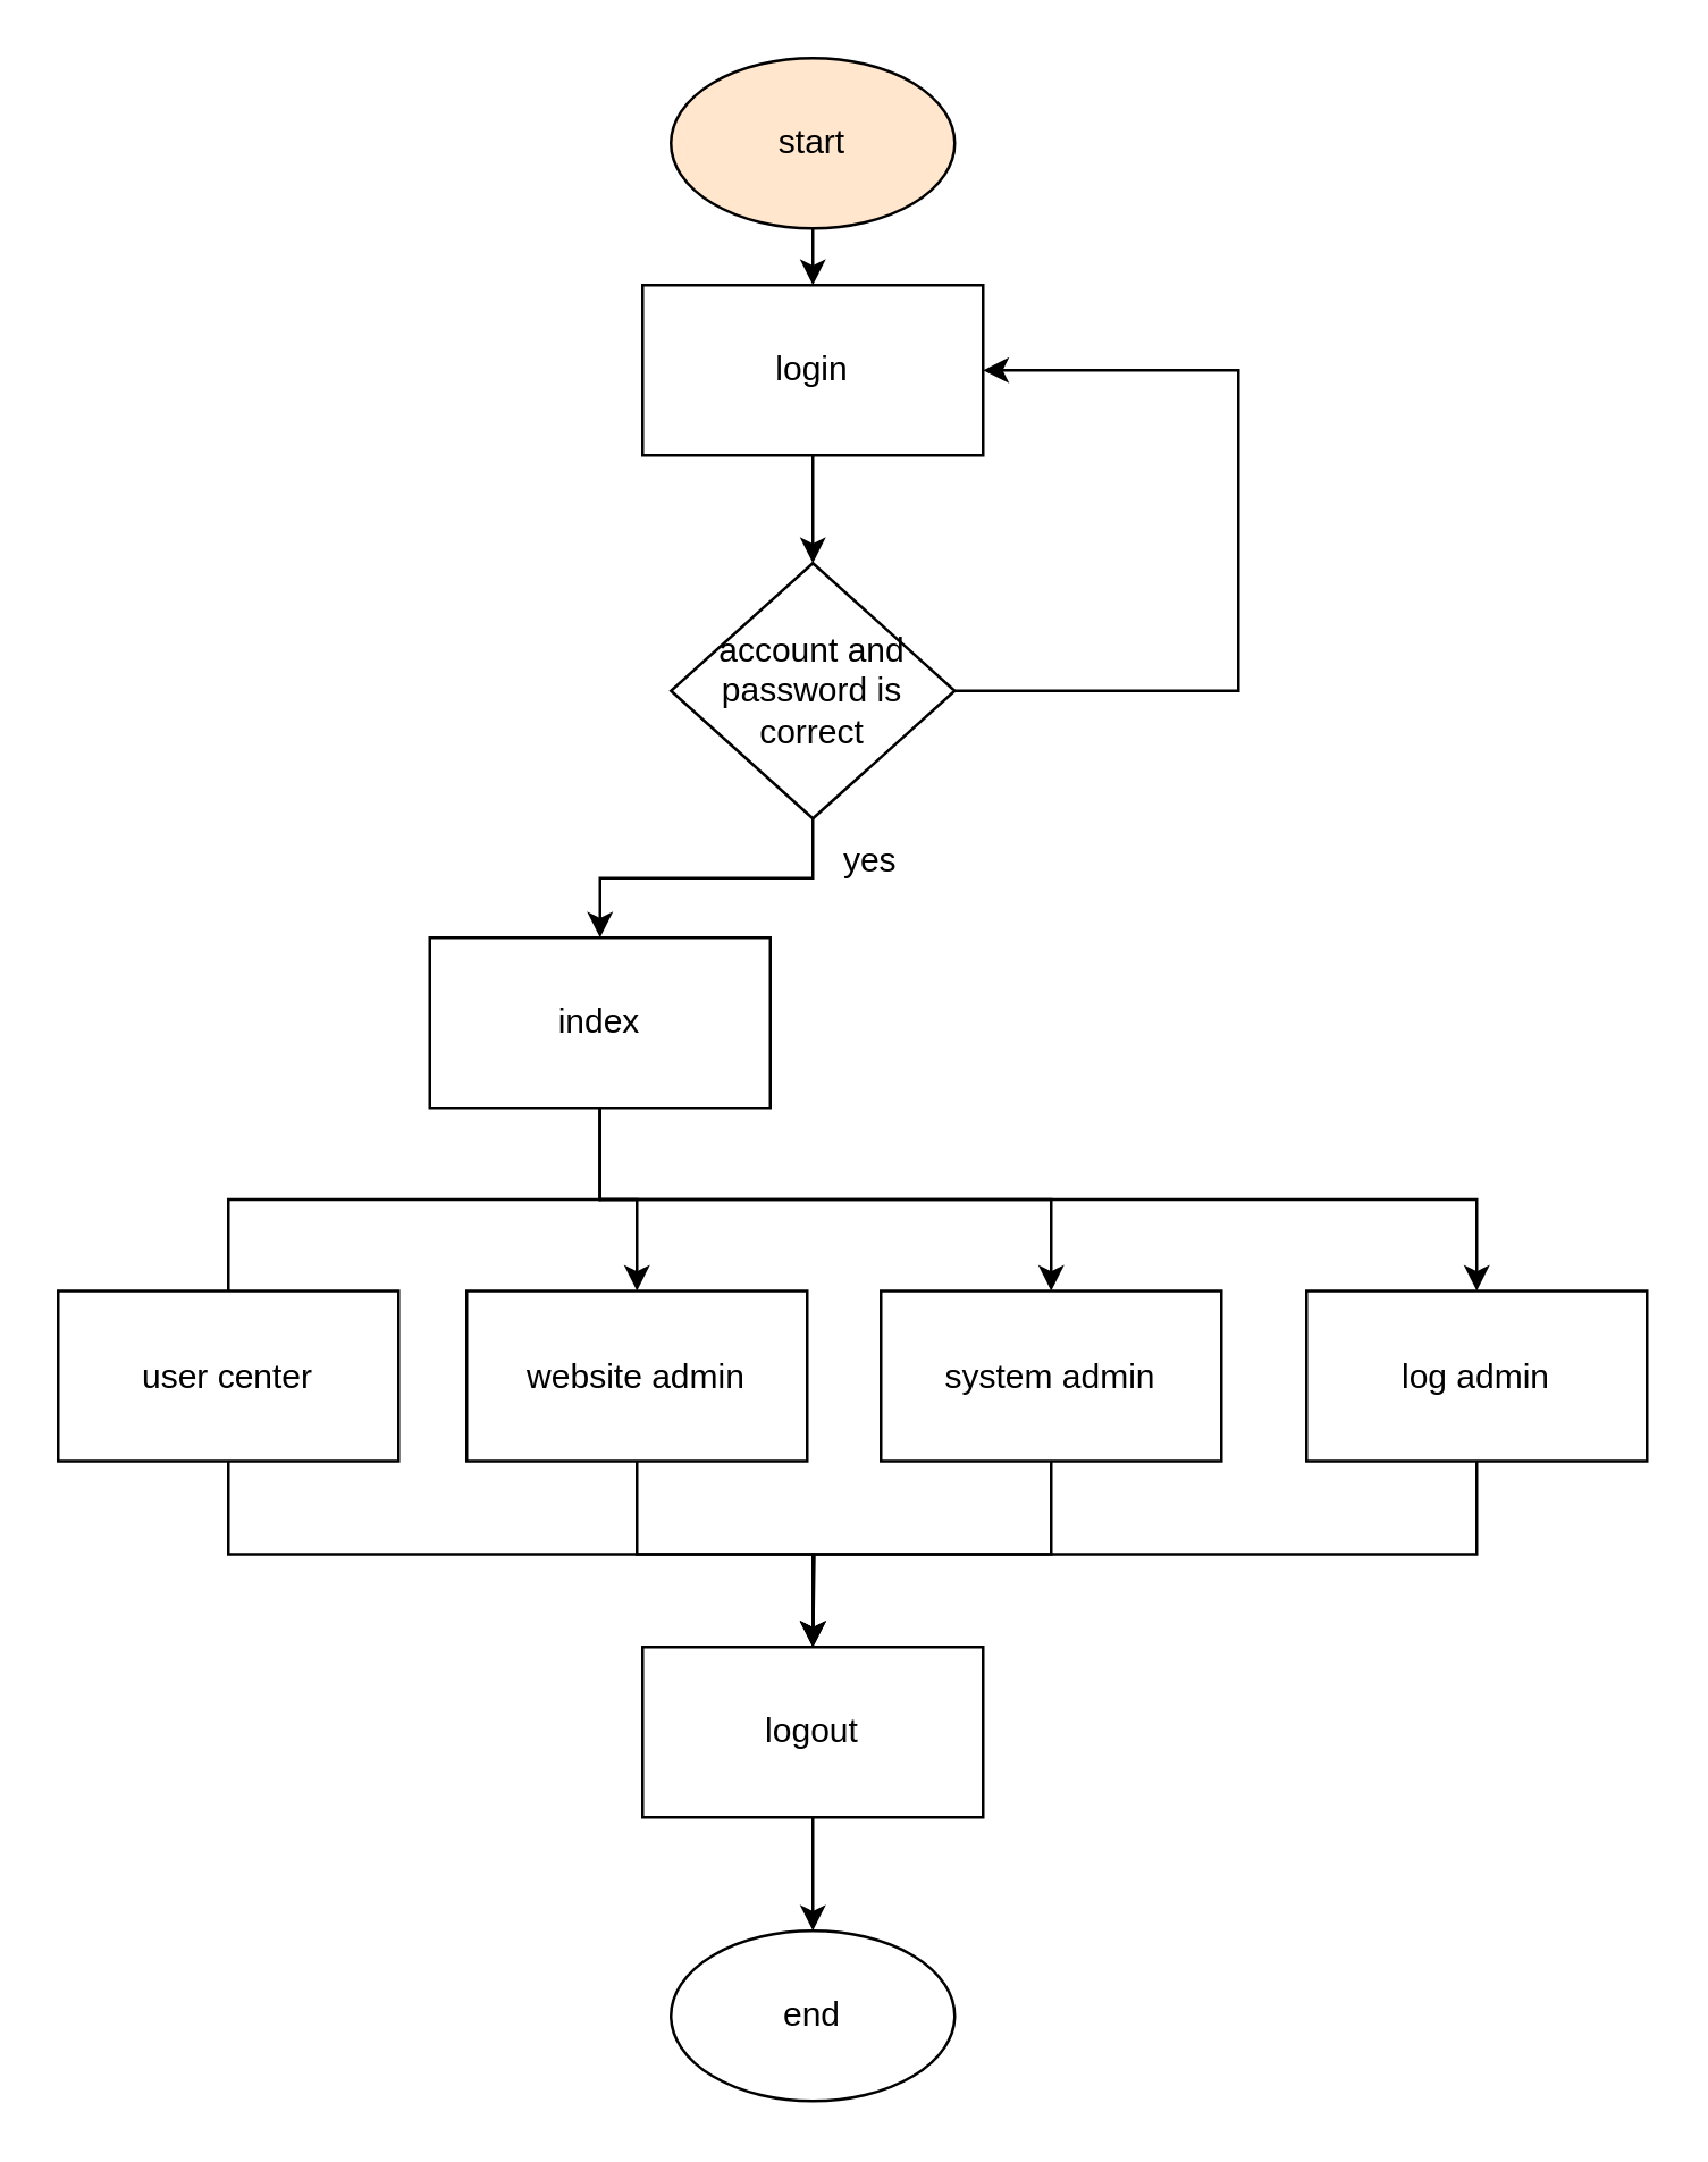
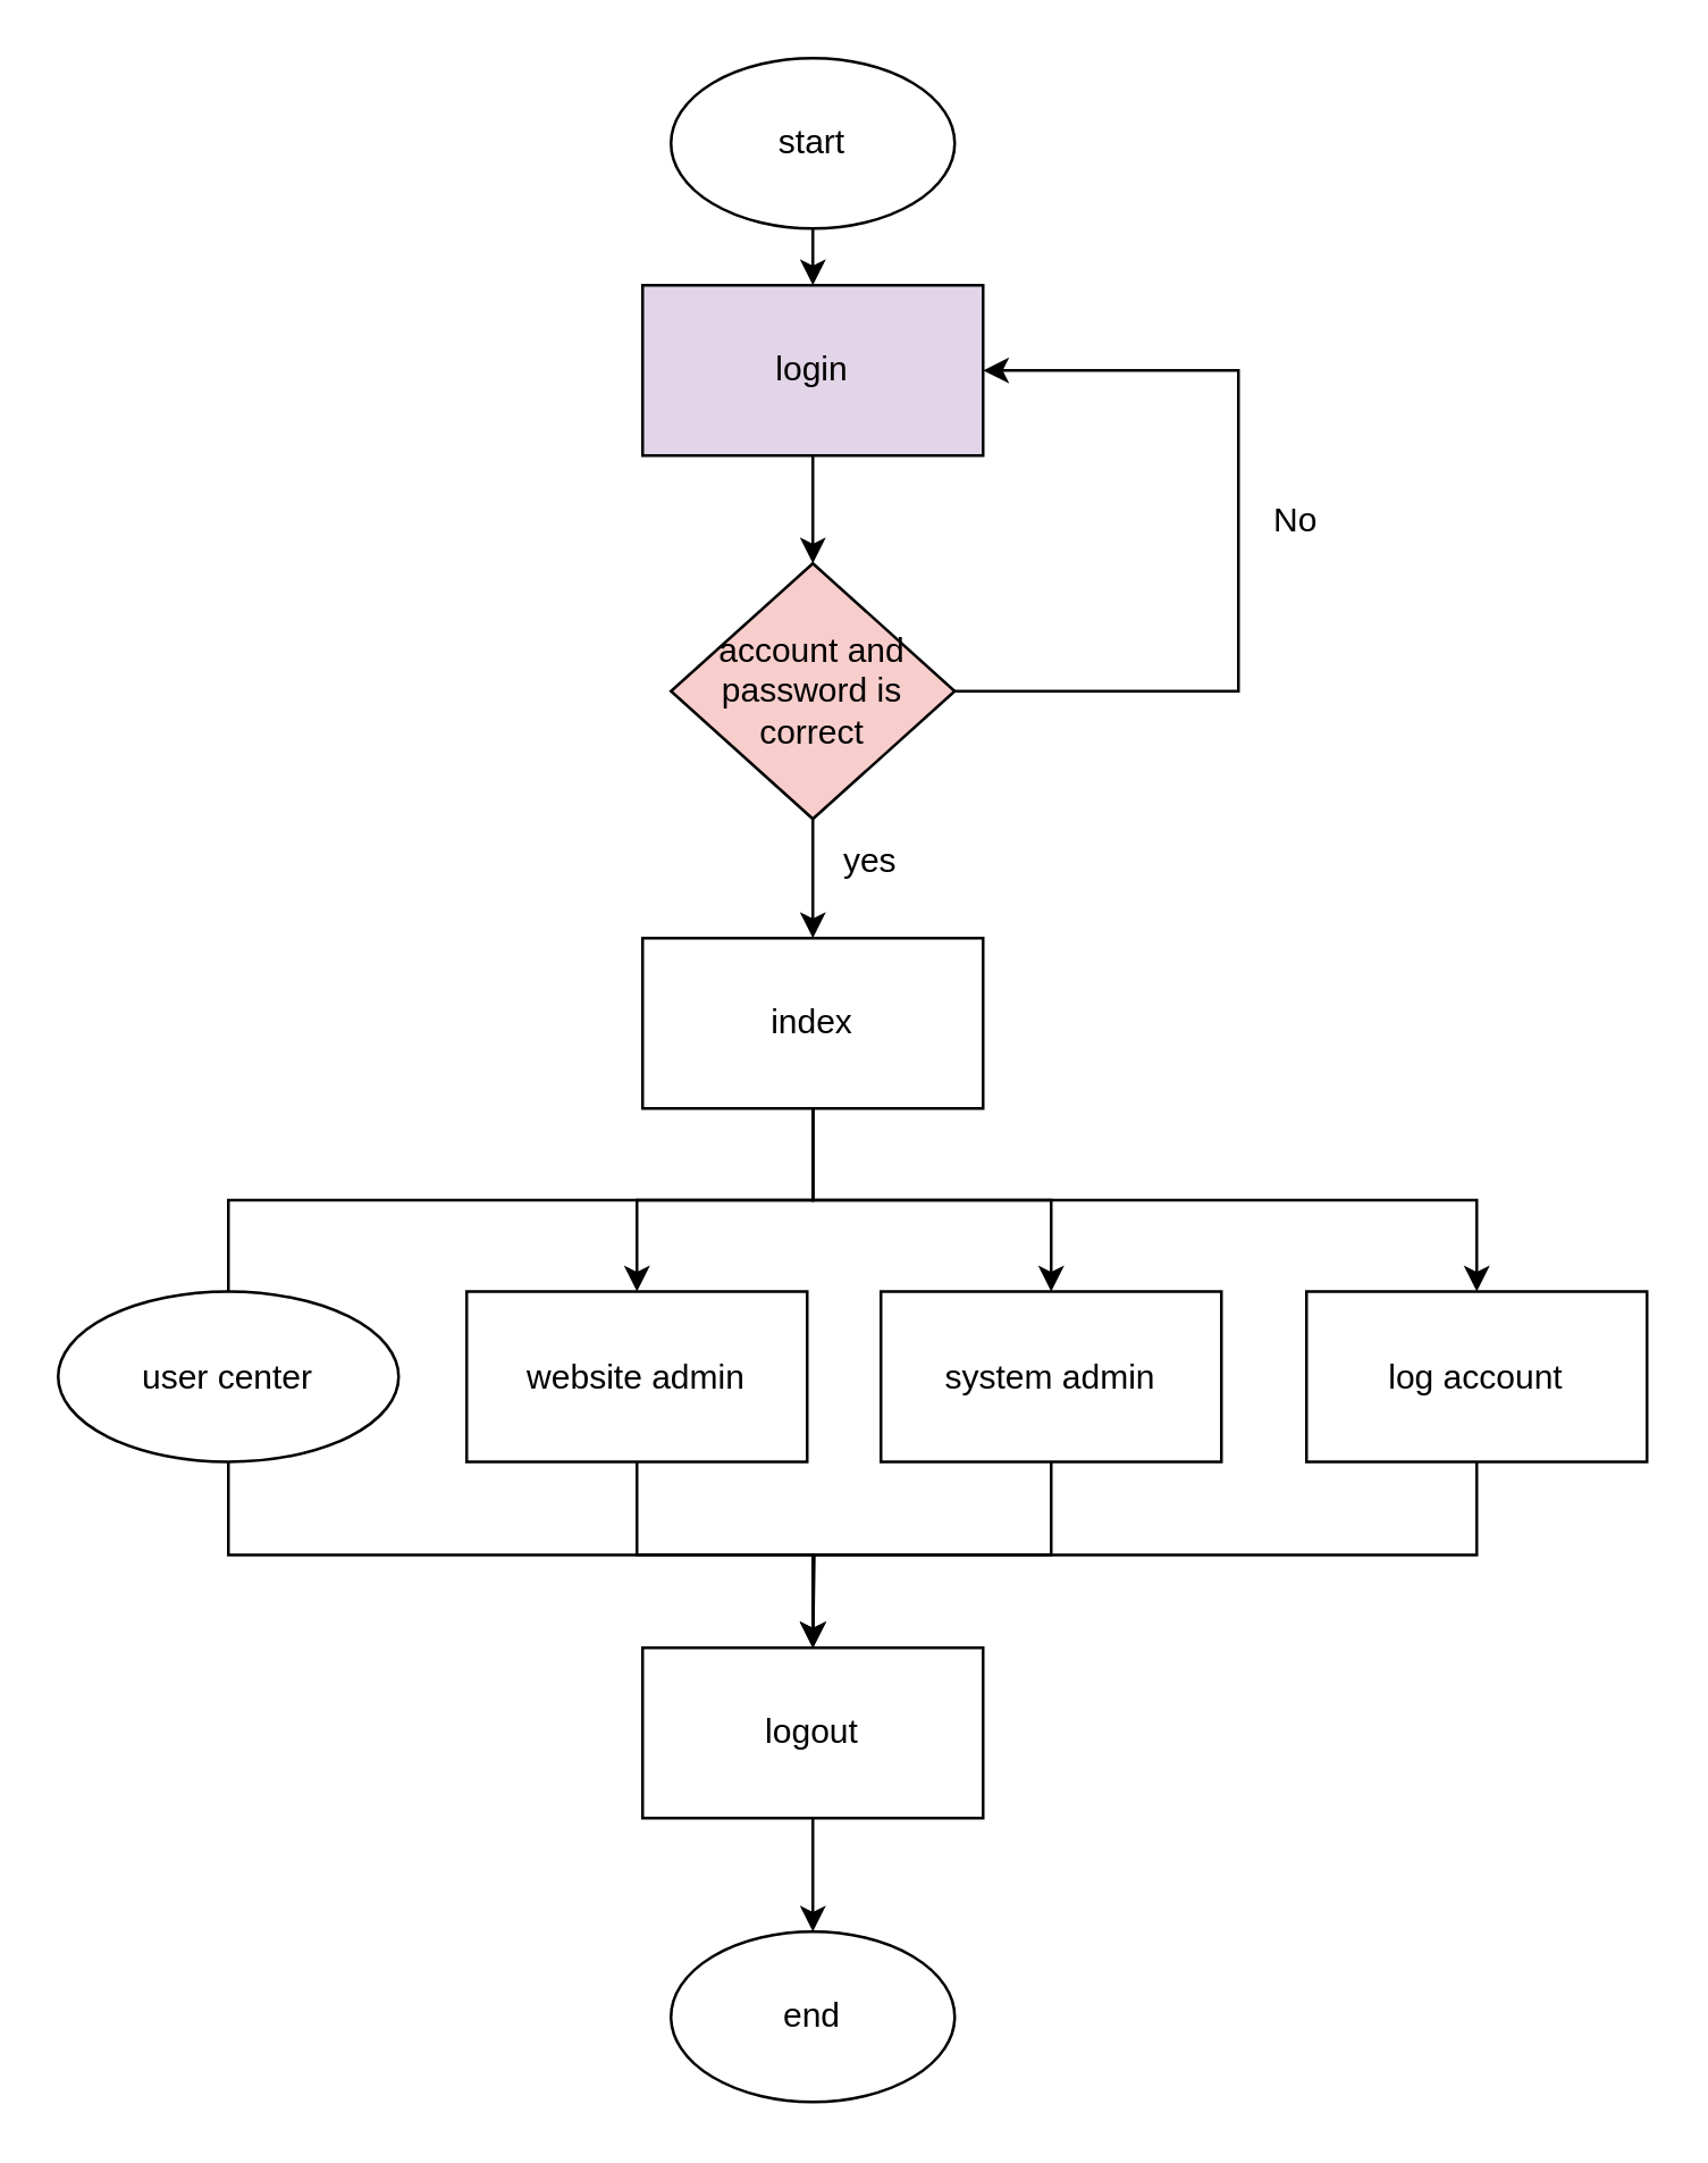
- <mxCell id="3" value="start" style="ellipse;whiteSpace=wrap;html=1;fillColor=#ffe6cc;" vertex="1" parent="1"><mxGeometry x="236" y="20" width="100" height="60" as="geometry" /></mxCell>
+ <mxCell id="3" value="start" style="ellipse;whiteSpace=wrap;html=1;" vertex="1" parent="1"><mxGeometry x="236" y="20" width="100" height="60" as="geometry" /></mxCell>
- <mxCell id="8" value="login" style="rounded=0;whiteSpace=wrap;html=1;" vertex="1" parent="1"><mxGeometry x="226" y="100" width="120" height="60" as="geometry" /></mxCell>
+ <mxCell id="8" value="login" style="rounded=0;whiteSpace=wrap;html=1;fillColor=#e1d5e7;" vertex="1" parent="1"><mxGeometry x="226" y="100" width="120" height="60" as="geometry" /></mxCell>
+ <mxCell id="9" value="No" style="text;html=1;align=center;verticalAlign=middle;resizable=0;points=[];autosize=1;strokeColor=none;fillColor=none;" vertex="1" parent="1"><mxGeometry x="436" y="168" width="40" height="30" as="geometry" /></mxCell>
- <mxCell id="6" value="account and password is correct" style="rhombus;whiteSpace=wrap;html=1;" vertex="1" parent="1"><mxGeometry x="236" y="198" width="100" height="90" as="geometry" /></mxCell>
+ <mxCell id="6" value="account and password is correct" style="rhombus;whiteSpace=wrap;html=1;fillColor=#f8cecc;" vertex="1" parent="1"><mxGeometry x="236" y="198" width="100" height="90" as="geometry" /></mxCell>
- <mxCell id="14" value="index" style="rounded=0;whiteSpace=wrap;html=1;" vertex="1" parent="1"><mxGeometry x="151" y="330" width="120" height="60" as="geometry" /></mxCell>
+ <mxCell id="14" value="index" style="rounded=0;whiteSpace=wrap;html=1;" vertex="1" parent="1"><mxGeometry x="226" y="330" width="120" height="60" as="geometry" /></mxCell>
- <mxCell id="16" value="user center" style="rounded=0;whiteSpace=wrap;html=1;" vertex="1" parent="1"><mxGeometry x="20" y="454.5" width="120" height="60" as="geometry" /></mxCell>
+ <mxCell id="16" value="user center" style="ellipse;whiteSpace=wrap;html=1;" vertex="1" parent="1"><mxGeometry x="20" y="454.5" width="120" height="60" as="geometry" /></mxCell>
- <mxCell id="22" value="log admin" style="rounded=0;whiteSpace=wrap;html=1;" vertex="1" parent="1"><mxGeometry x="460" y="454.5" width="120" height="60" as="geometry" /></mxCell>
+ <mxCell id="22" value="log account" style="rounded=0;whiteSpace=wrap;html=1;" vertex="1" parent="1"><mxGeometry x="460" y="454.5" width="120" height="60" as="geometry" /></mxCell>
